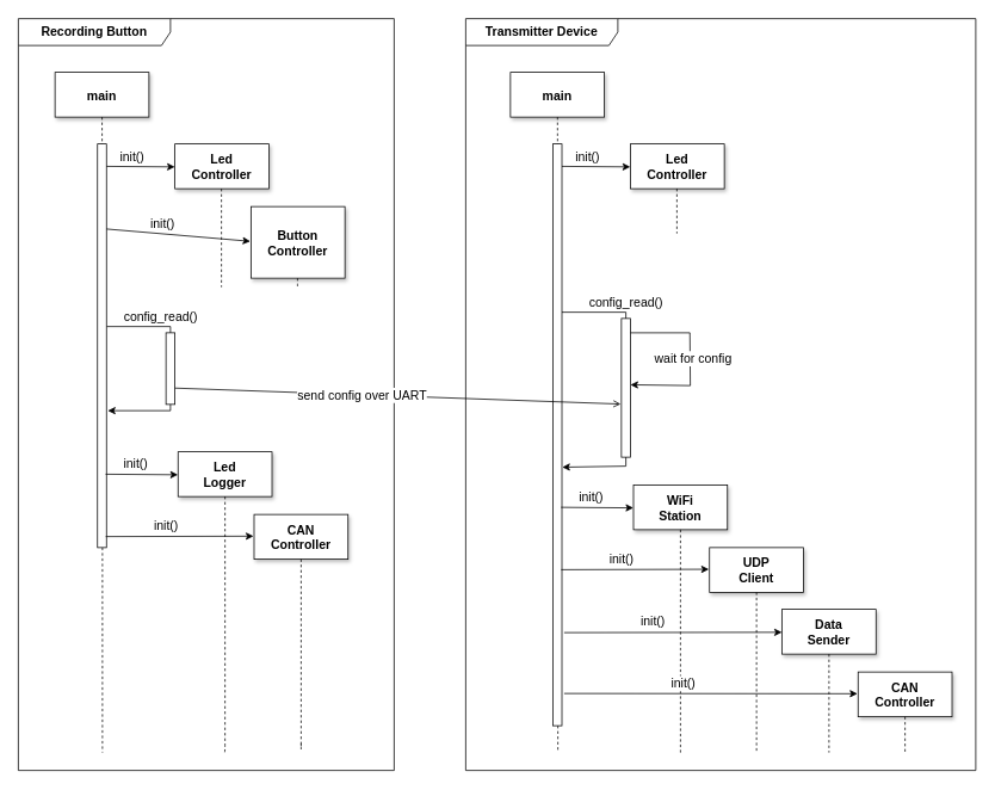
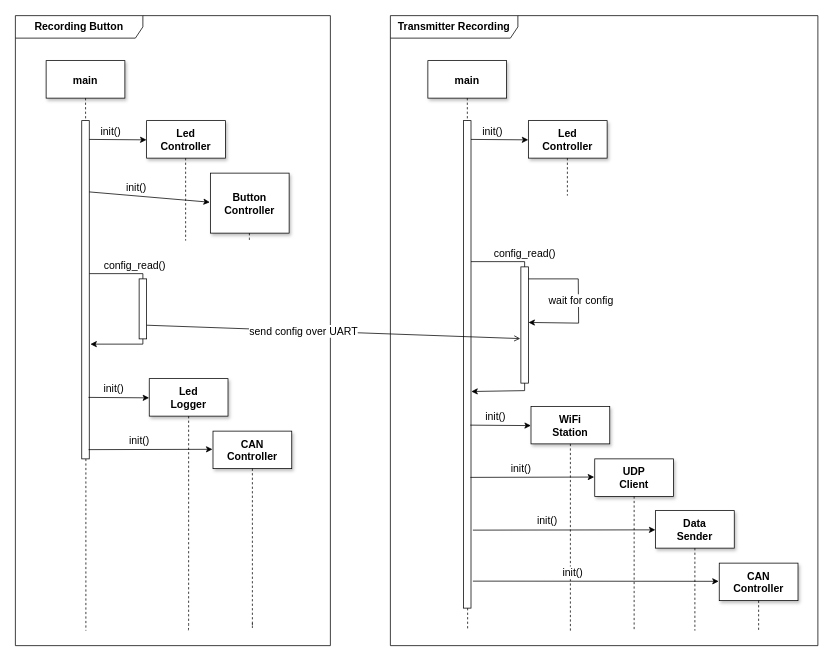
- <mxCell id="57" value="Transmitter Device" style="shape=umlFrame;whiteSpace=wrap;html=1;pointerEvents=0;width=170;height=30;fontSize=14;fontStyle=1" vertex="1" parent="1"><mxGeometry x="520" y="20" width="570" height="840" as="geometry" /></mxCell>
+ <mxCell id="57" value="Transmitter Recording" style="shape=umlFrame;whiteSpace=wrap;html=1;pointerEvents=0;width=170;height=30;fontSize=14;fontStyle=1" vertex="1" parent="1"><mxGeometry x="520" y="20" width="570" height="840" as="geometry" /></mxCell>
